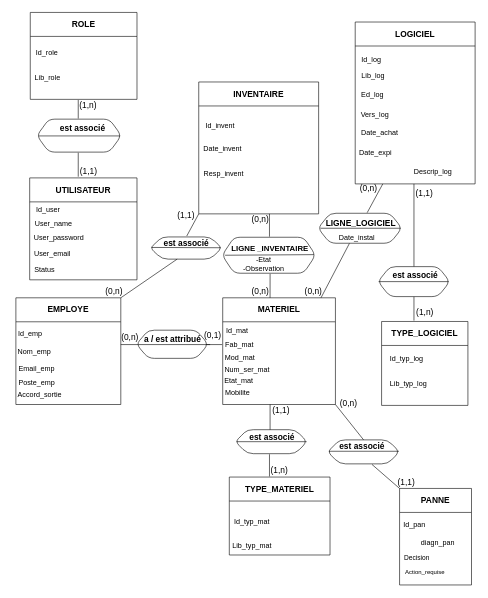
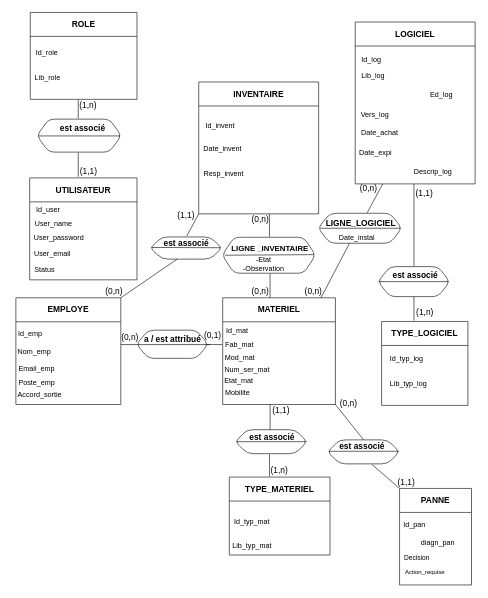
- <mxCell id="24" value="Ed_log" style="text;html=1;strokeColor=none;fillColor=none;align=center;verticalAlign=middle;whiteSpace=wrap;rounded=0;" parent="22" vertex="1"><mxGeometry y="112" width="58" height="18" as="geometry" /></mxCell>
+ <mxCell id="24" value="Ed_log" style="text;html=1;strokeColor=none;fillColor=none;align=center;verticalAlign=middle;whiteSpace=wrap;rounded=0;" parent="22" vertex="1"><mxGeometry x="115" y="112" width="58" height="18" as="geometry" /></mxCell>
